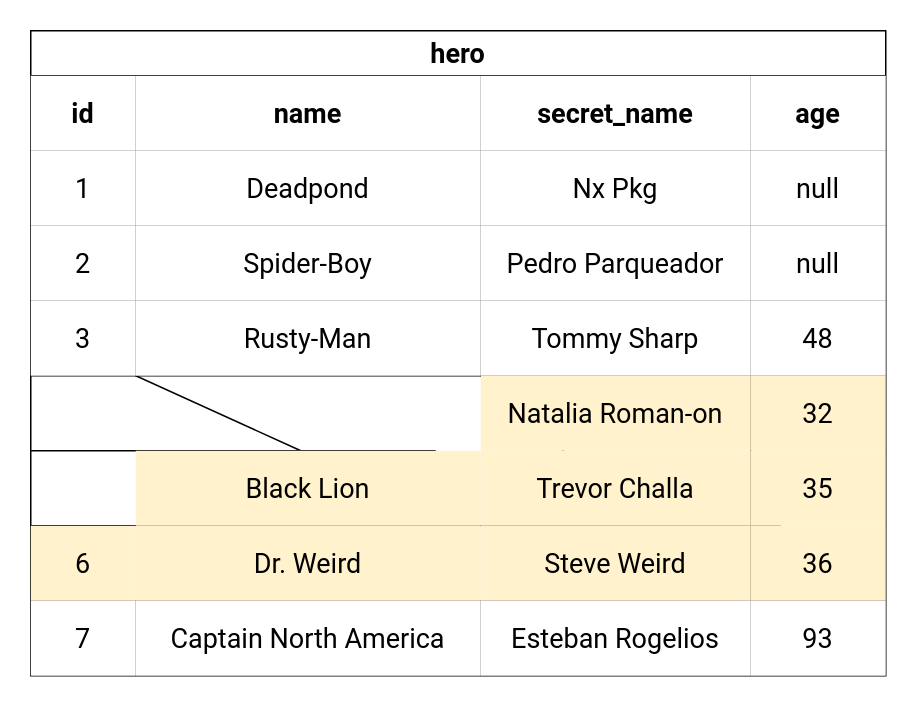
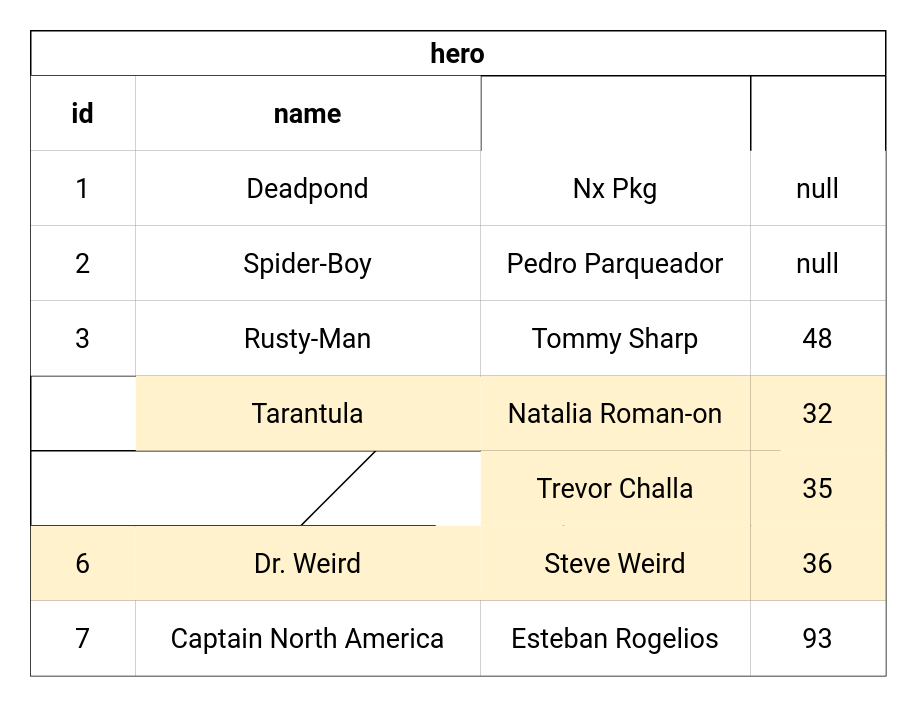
- <mxCell id="6" value="&lt;font style=&quot;font-size: 18px&quot; face=&quot;Roboto&quot; data-font-src=&quot;https://fonts.googleapis.com/css?family=Roboto&quot;&gt;&lt;b&gt;secret_name&lt;/b&gt;&lt;/font&gt;" style="shape=partialRectangle;html=1;whiteSpace=wrap;connectable=0;fillColor=#FFFFFF;top=0;left=0;bottom=0;right=0;overflow=hidden;" parent="3" vertex="1"><mxGeometry x="300" width="180" height="50" as="geometry" /></mxCell>
- <mxCell id="7" value="&lt;font style=&quot;font-size: 18px&quot; face=&quot;Roboto&quot; data-font-src=&quot;https://fonts.googleapis.com/css?family=Roboto&quot;&gt;&lt;b&gt;age&lt;/b&gt;&lt;/font&gt;" style="shape=partialRectangle;html=1;whiteSpace=wrap;connectable=0;fillColor=#FFFFFF;top=0;left=0;bottom=0;right=0;overflow=hidden;" parent="3" vertex="1"><mxGeometry x="480" width="90" height="50" as="geometry" /></mxCell>
+ <mxCell id="24" value="&lt;span style=&quot;font-family: &amp;#34;roboto&amp;#34; ; font-size: 18px&quot;&gt;Tarantula&lt;/span&gt;" style="shape=partialRectangle;html=1;whiteSpace=wrap;connectable=0;fillColor=#fff2cc;top=0;left=0;bottom=0;right=0;overflow=hidden;strokeColor=#d6b656;" parent="23" vertex="1"><mxGeometry x="70" width="230" height="50" as="geometry" /></mxCell>
- <mxCell id="28" value="&lt;font face=&quot;roboto&quot;&gt;&lt;span style=&quot;font-size: 18px&quot;&gt;Black Lion&lt;/span&gt;&lt;/font&gt;" style="shape=partialRectangle;html=1;whiteSpace=wrap;connectable=0;fillColor=#fff2cc;top=0;left=0;bottom=0;right=0;overflow=hidden;strokeColor=#d6b656;" parent="27" vertex="1"><mxGeometry x="70" width="230" height="50" as="geometry" /></mxCell>
